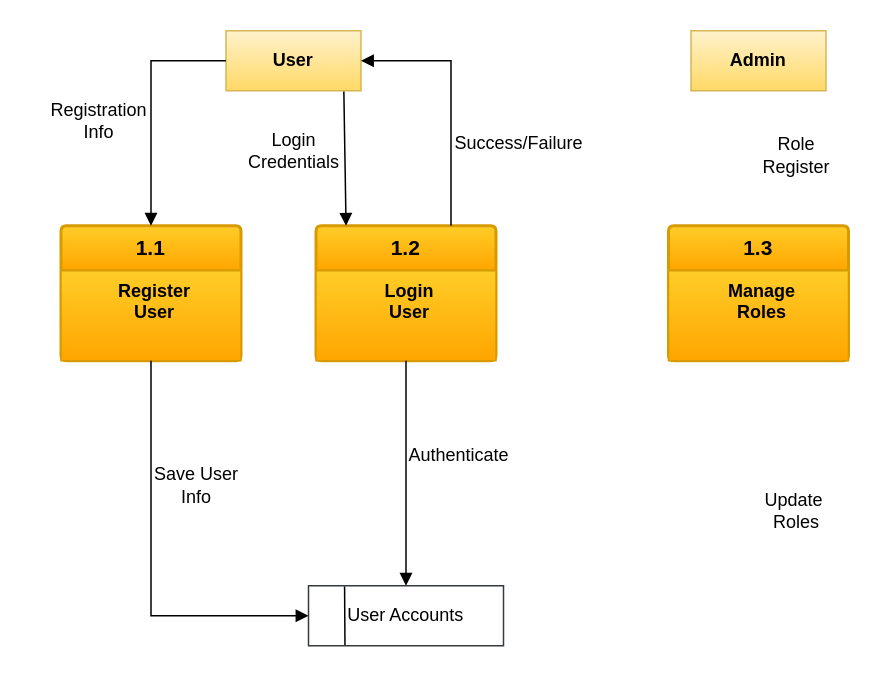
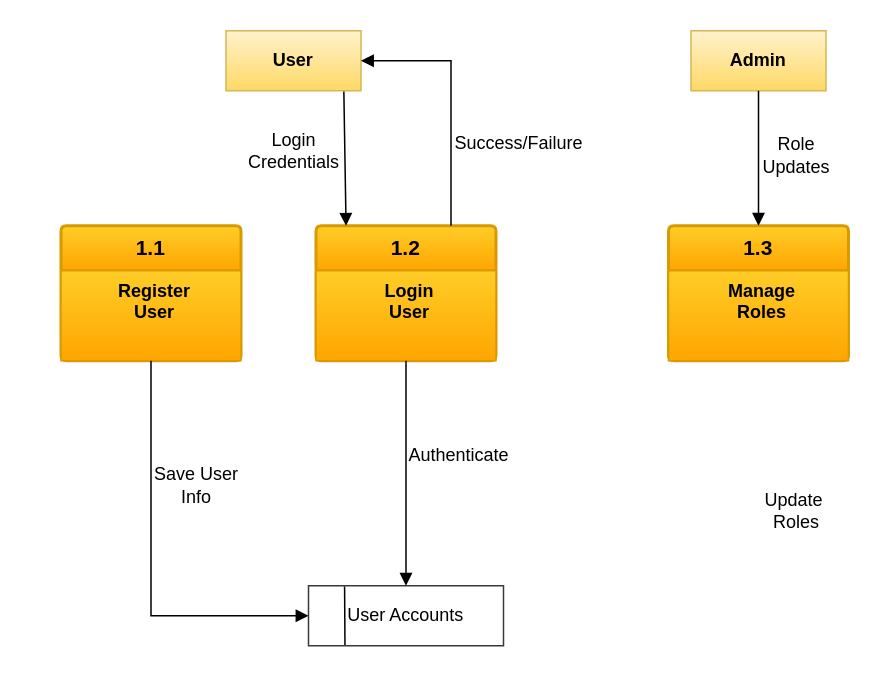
- <mxCell id="13" value="" style="endArrow=none;html=1;rounded=0;entryX=0;entryY=0.5;entryDx=0;entryDy=0;exitX=0.5;exitY=0;exitDx=0;exitDy=0;edgeStyle=orthogonalEdgeStyle;startArrow=block;startFill=1;" parent="1" source="3" target="2" edge="1"><mxGeometry width="50" height="50" relative="1" as="geometry"><mxPoint x="30" y="140" as="sourcePoint" /><mxPoint x="80" y="90" as="targetPoint" /></mxGeometry></mxCell>
- <mxCell id="14" value="Registration&lt;div&gt;Info&lt;/div&gt;" style="text;html=1;align=center;verticalAlign=middle;resizable=0;points=[];autosize=1;strokeColor=none;fillColor=none;" parent="1" vertex="1"><mxGeometry y="60" width="90" height="40" as="geometry" x="20" /></mxCell>
+ <mxCell id="19" value="" style="endArrow=none;html=1;rounded=0;entryX=0.5;entryY=1;entryDx=0;entryDy=0;exitX=0.5;exitY=0;exitDx=0;exitDy=0;startArrow=block;startFill=1;" parent="1" source="11" target="5" edge="1"><mxGeometry width="50" height="50" relative="1" as="geometry"><mxPoint x="430" y="160" as="sourcePoint" /><mxPoint x="480" y="110" as="targetPoint" /></mxGeometry></mxCell>
- <mxCell id="20" value="Role&lt;div&gt;Register&lt;/div&gt;" style="text;html=1;align=center;verticalAlign=middle;resizable=0;points=[];autosize=1;strokeColor=none;fillColor=none;" parent="1" vertex="1"><mxGeometry x="495" y="83" width="70" height="40" as="geometry" /></mxCell>
+ <mxCell id="20" value="Role&lt;div&gt;Updates&lt;/div&gt;" style="text;html=1;align=center;verticalAlign=middle;resizable=0;points=[];autosize=1;strokeColor=none;fillColor=none;" parent="1" vertex="1"><mxGeometry x="495" y="83" width="70" height="40" as="geometry" /></mxCell>
